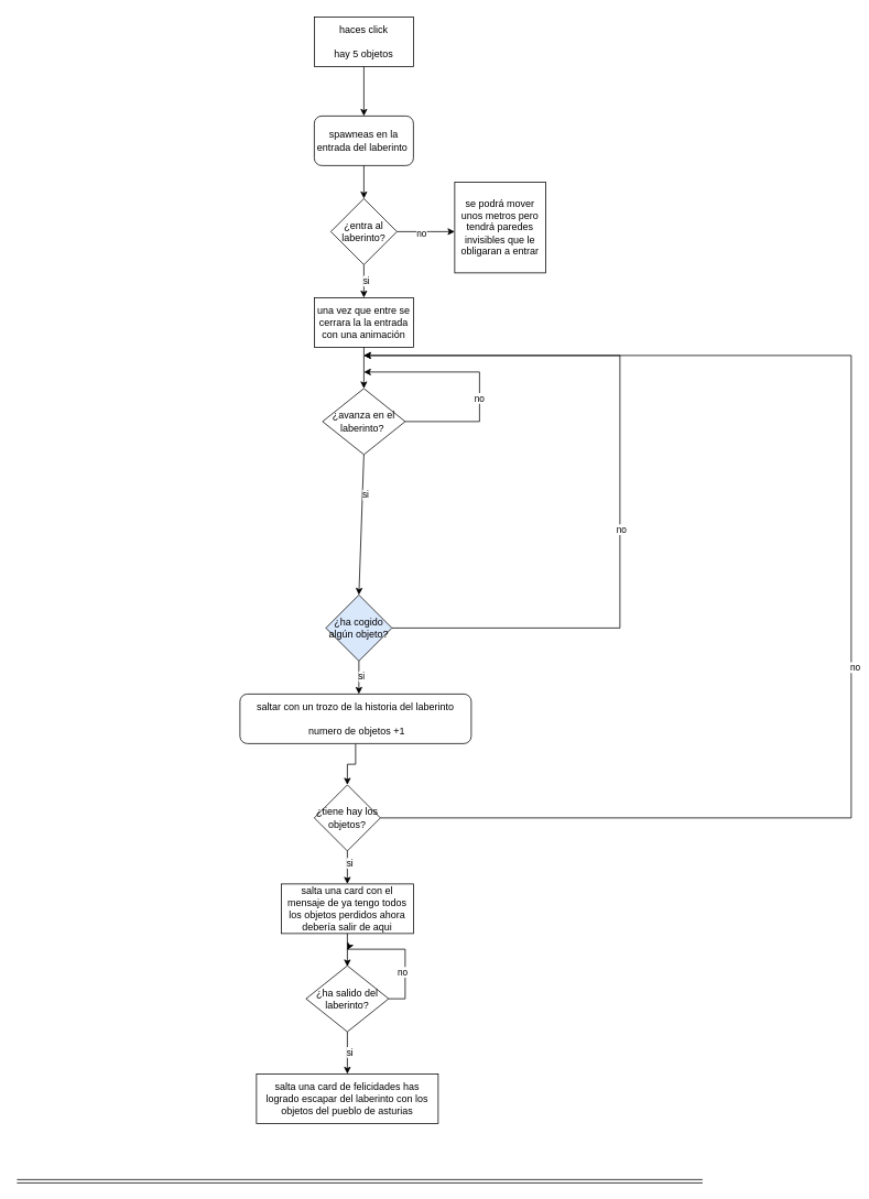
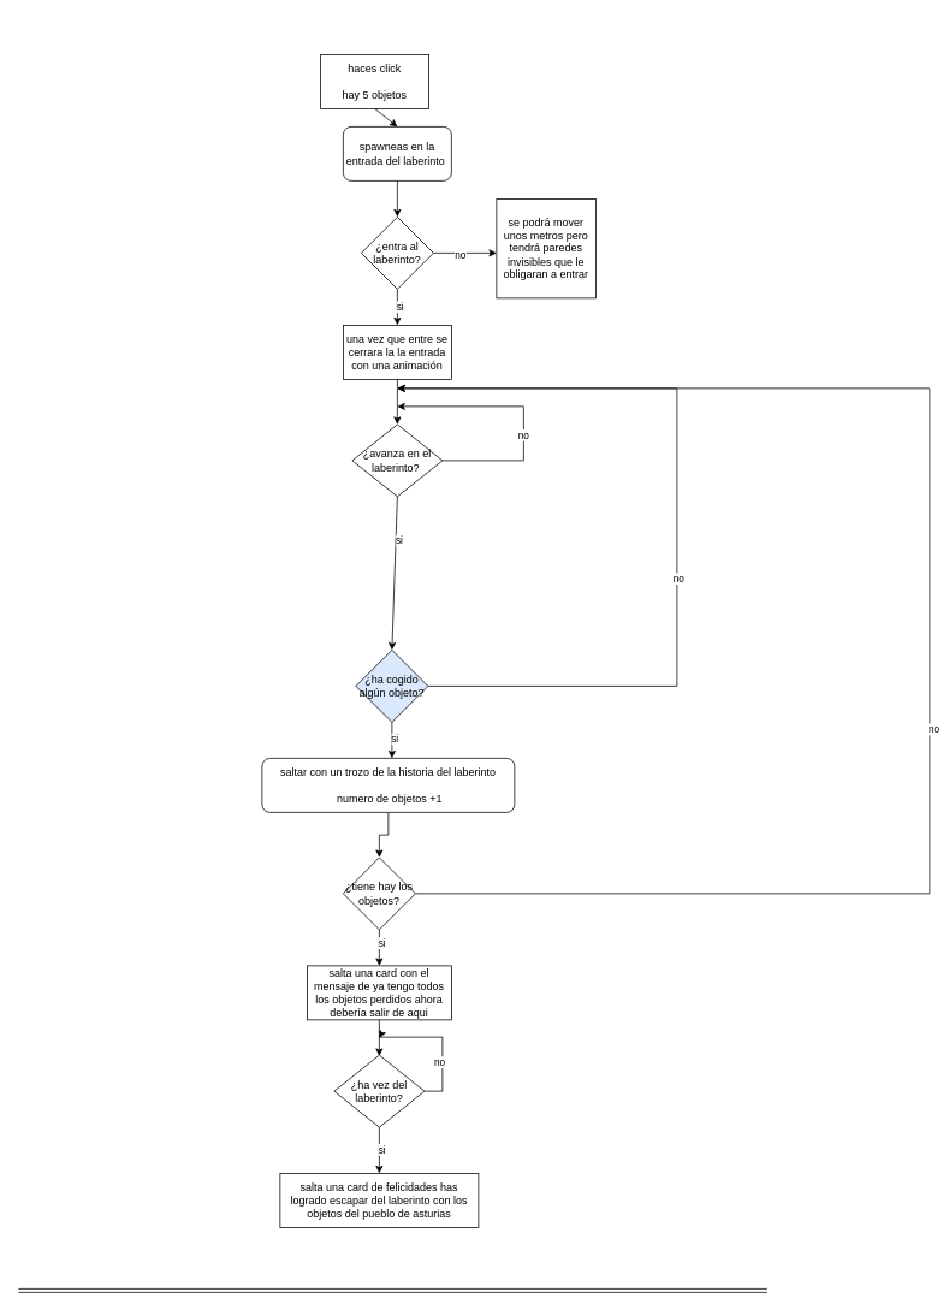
- <mxCell id="2" value="haces click&lt;br&gt;&lt;br&gt;hay 5 objetos" style="rounded=0;whiteSpace=wrap;html=1;" vertex="1" parent="1"><mxGeometry x="380" y="20" width="120" height="60" as="geometry" /></mxCell>
+ <mxCell id="2" value="haces click&lt;br&gt;&lt;br&gt;hay 5 objetos" style="rounded=0;whiteSpace=wrap;html=1;" vertex="1" parent="1"><mxGeometry x="355" y="60" width="120" height="60" as="geometry" /></mxCell>
- <mxCell id="35" value="¿ha salido del laberinto?" style="rhombus;whiteSpace=wrap;html=1;" vertex="1" parent="1"><mxGeometry x="370" y="1169" width="100" height="80" as="geometry" /></mxCell>
+ <mxCell id="35" value="¿ha vez del laberinto?" style="rhombus;whiteSpace=wrap;html=1;" vertex="1" parent="1"><mxGeometry x="370" y="1169" width="100" height="80" as="geometry" /></mxCell>
